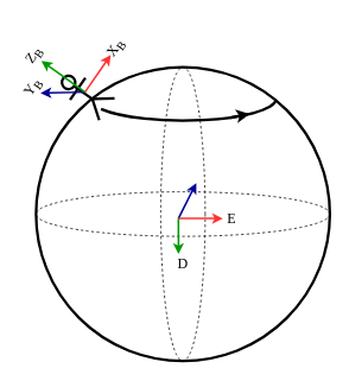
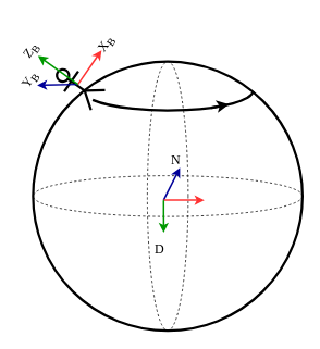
+ <mxCell id="12" value="&lt;font face=&quot;CMU Typewriter Text&quot;&gt;&lt;span style=&quot;font-size: 16px;&quot;&gt;N&lt;/span&gt;&lt;/font&gt;" style="text;html=1;strokeColor=none;fillColor=none;align=center;verticalAlign=middle;whiteSpace=wrap;rounded=0;" vertex="1" parent="8"><mxGeometry x="45" y="20" width="20" height="20" as="geometry" /></mxCell>
- <mxCell id="13" value="&lt;font face=&quot;CMU Typewriter Text&quot;&gt;&lt;span style=&quot;font-size: 16px;&quot;&gt;E&lt;/span&gt;&lt;/font&gt;" style="text;html=1;strokeColor=none;fillColor=none;align=center;verticalAlign=middle;whiteSpace=wrap;rounded=0;" vertex="1" parent="8"><mxGeometry x="90" y="70" width="20" height="20" as="geometry" /></mxCell>
- <mxCell id="14" value="&lt;font face=&quot;CMU Typewriter Text&quot;&gt;&lt;span style=&quot;font-size: 16px;&quot;&gt;D&lt;/span&gt;&lt;/font&gt;" style="text;html=1;strokeColor=none;fillColor=none;align=center;verticalAlign=middle;whiteSpace=wrap;rounded=0;" vertex="1" parent="1"><mxGeometry x="195" y="280" width="20" height="20" as="geometry" /></mxCell>
+ <mxCell id="14" value="&lt;font face=&quot;CMU Typewriter Text&quot;&gt;&lt;span style=&quot;font-size: 16px;&quot;&gt;D&lt;/span&gt;&lt;/font&gt;" style="text;html=1;strokeColor=none;fillColor=none;align=center;verticalAlign=middle;whiteSpace=wrap;rounded=0;" vertex="1" parent="1"><mxGeometry x="185" y="290" width="20" height="20" as="geometry" /></mxCell>
